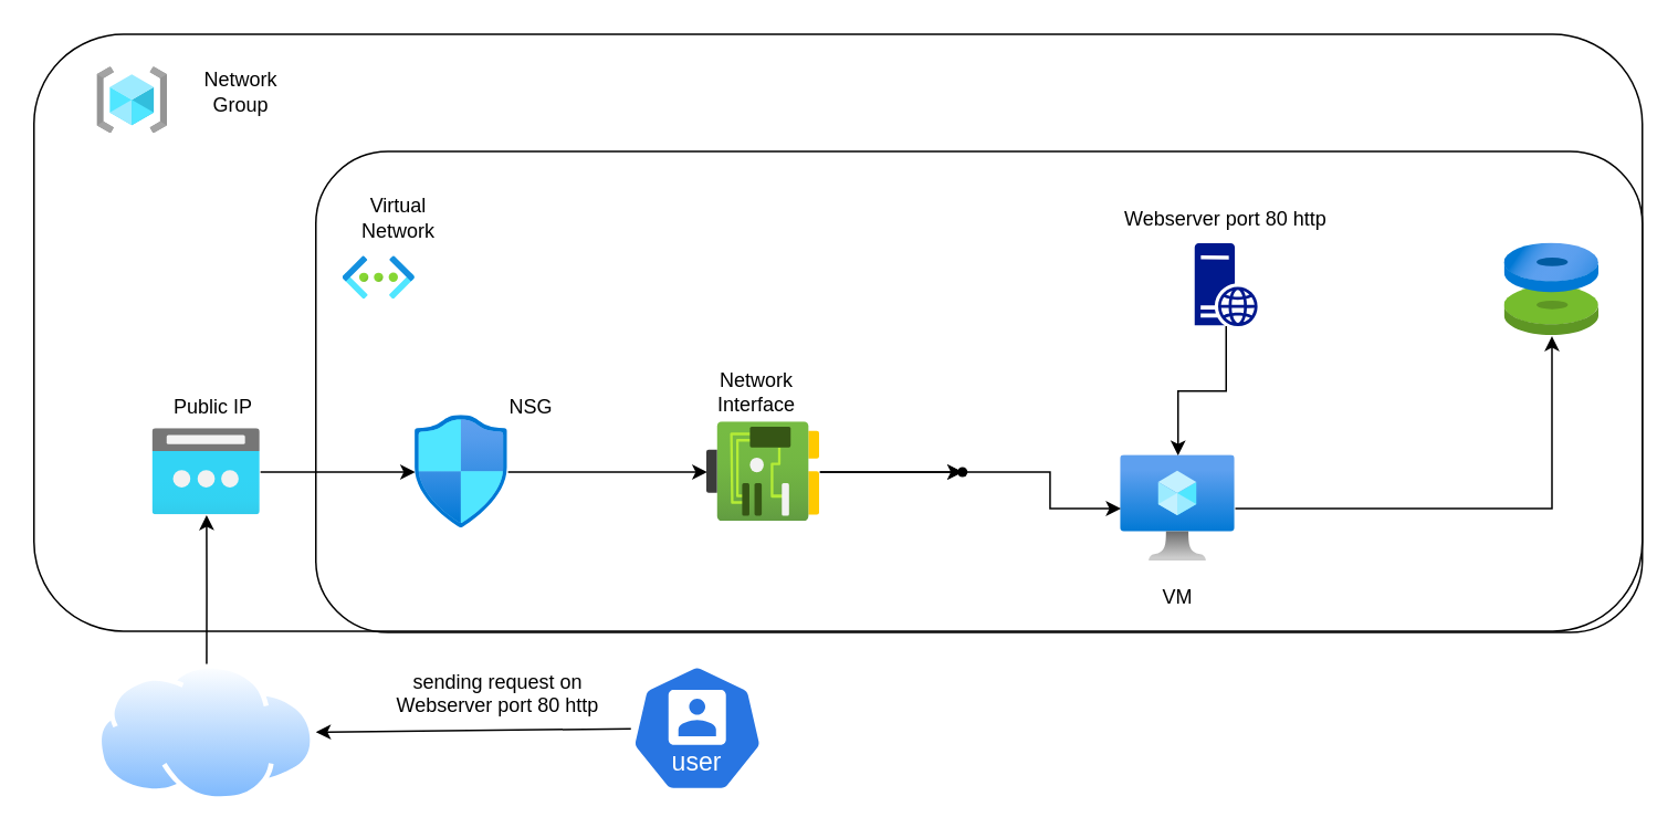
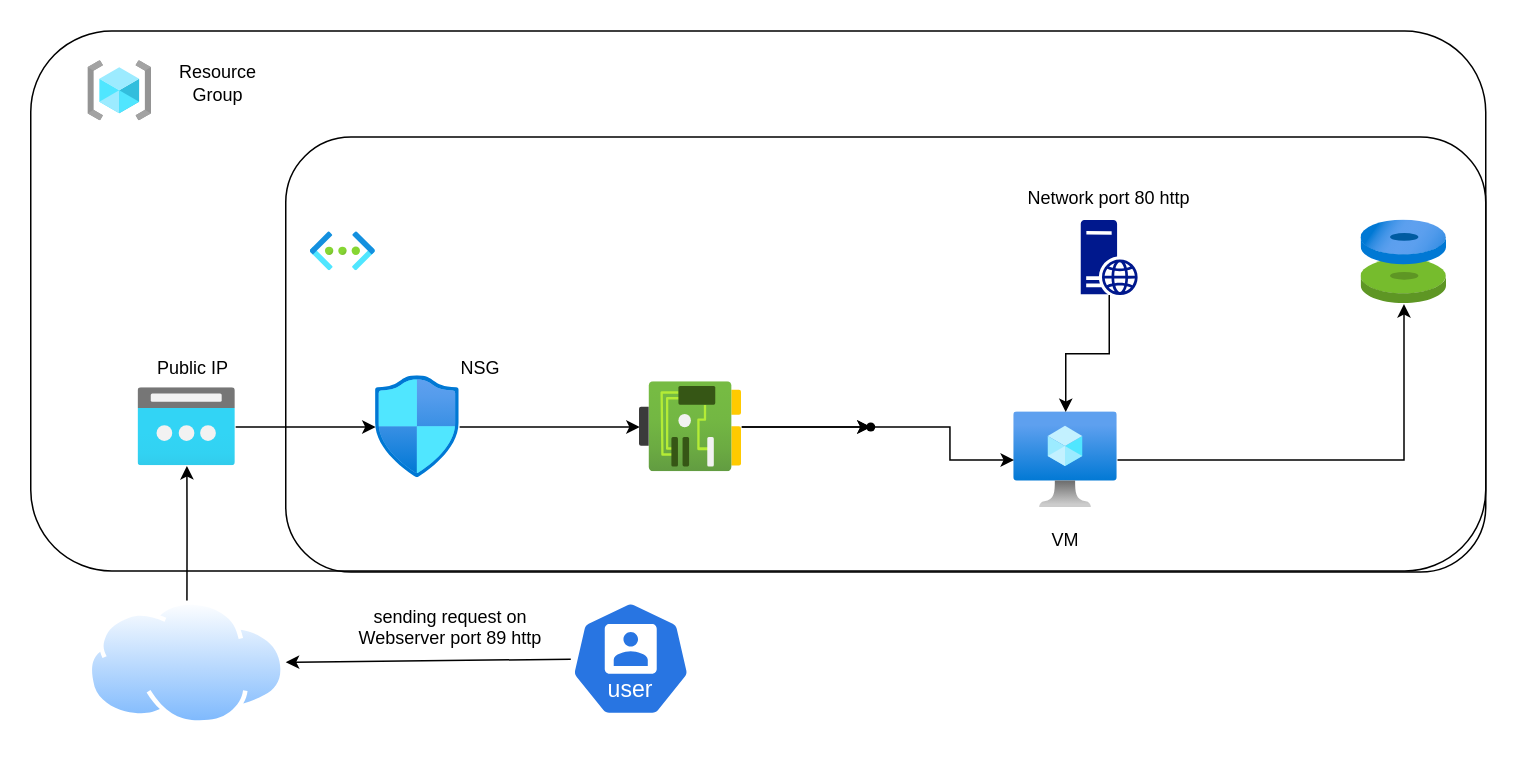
- <mxCell id="8" value="Network Group" style="text;html=1;align=center;verticalAlign=middle;whiteSpace=wrap;rounded=0;" parent="1" vertex="1"><mxGeometry x="115.25" y="40" width="60" height="30" as="geometry" /></mxCell>
+ <mxCell id="8" value="Resource Group" style="text;html=1;align=center;verticalAlign=middle;whiteSpace=wrap;rounded=0;" parent="1" vertex="1"><mxGeometry x="115.25" y="40" width="60" height="30" as="geometry" /></mxCell>
- <mxCell id="11" value="Virtual Network" style="text;html=1;align=center;verticalAlign=middle;whiteSpace=wrap;rounded=0;" parent="1" vertex="1"><mxGeometry x="210" y="116.08" width="60" height="30" as="geometry" /></mxCell>
- <mxCell id="27" value="Webserver port 80 http&lt;div&gt;&lt;br&gt;&lt;/div&gt;" style="text;html=1;align=center;verticalAlign=middle;whiteSpace=wrap;rounded=0;" vertex="1" parent="1"><mxGeometry x="669" y="124.08" width="140" height="30" as="geometry" /></mxCell>
+ <mxCell id="27" value="Network port 80 http&lt;div&gt;&lt;br&gt;&lt;/div&gt;" style="text;html=1;align=center;verticalAlign=middle;whiteSpace=wrap;rounded=0;" vertex="1" parent="1"><mxGeometry x="669" y="124.08" width="140" height="30" as="geometry" /></mxCell>
- <mxCell id="22" value="Network Interface" style="text;html=1;align=center;verticalAlign=middle;whiteSpace=wrap;rounded=0;" parent="1" vertex="1"><mxGeometry x="426" y="220.72" width="60" height="30" as="geometry" /></mxCell>
- <mxCell id="30" value="sending request on Webserver port 80 http&lt;div&gt;&lt;br&gt;&lt;/div&gt;" style="text;html=1;align=center;verticalAlign=middle;whiteSpace=wrap;rounded=0;" vertex="1" parent="1"><mxGeometry x="230" y="410" width="140" height="30" as="geometry" /></mxCell>
+ <mxCell id="30" value="sending request on Webserver port 89 http&lt;div&gt;&lt;br&gt;&lt;/div&gt;" style="text;html=1;align=center;verticalAlign=middle;whiteSpace=wrap;rounded=0;" vertex="1" parent="1"><mxGeometry x="230" y="410" width="140" height="30" as="geometry" /></mxCell>
